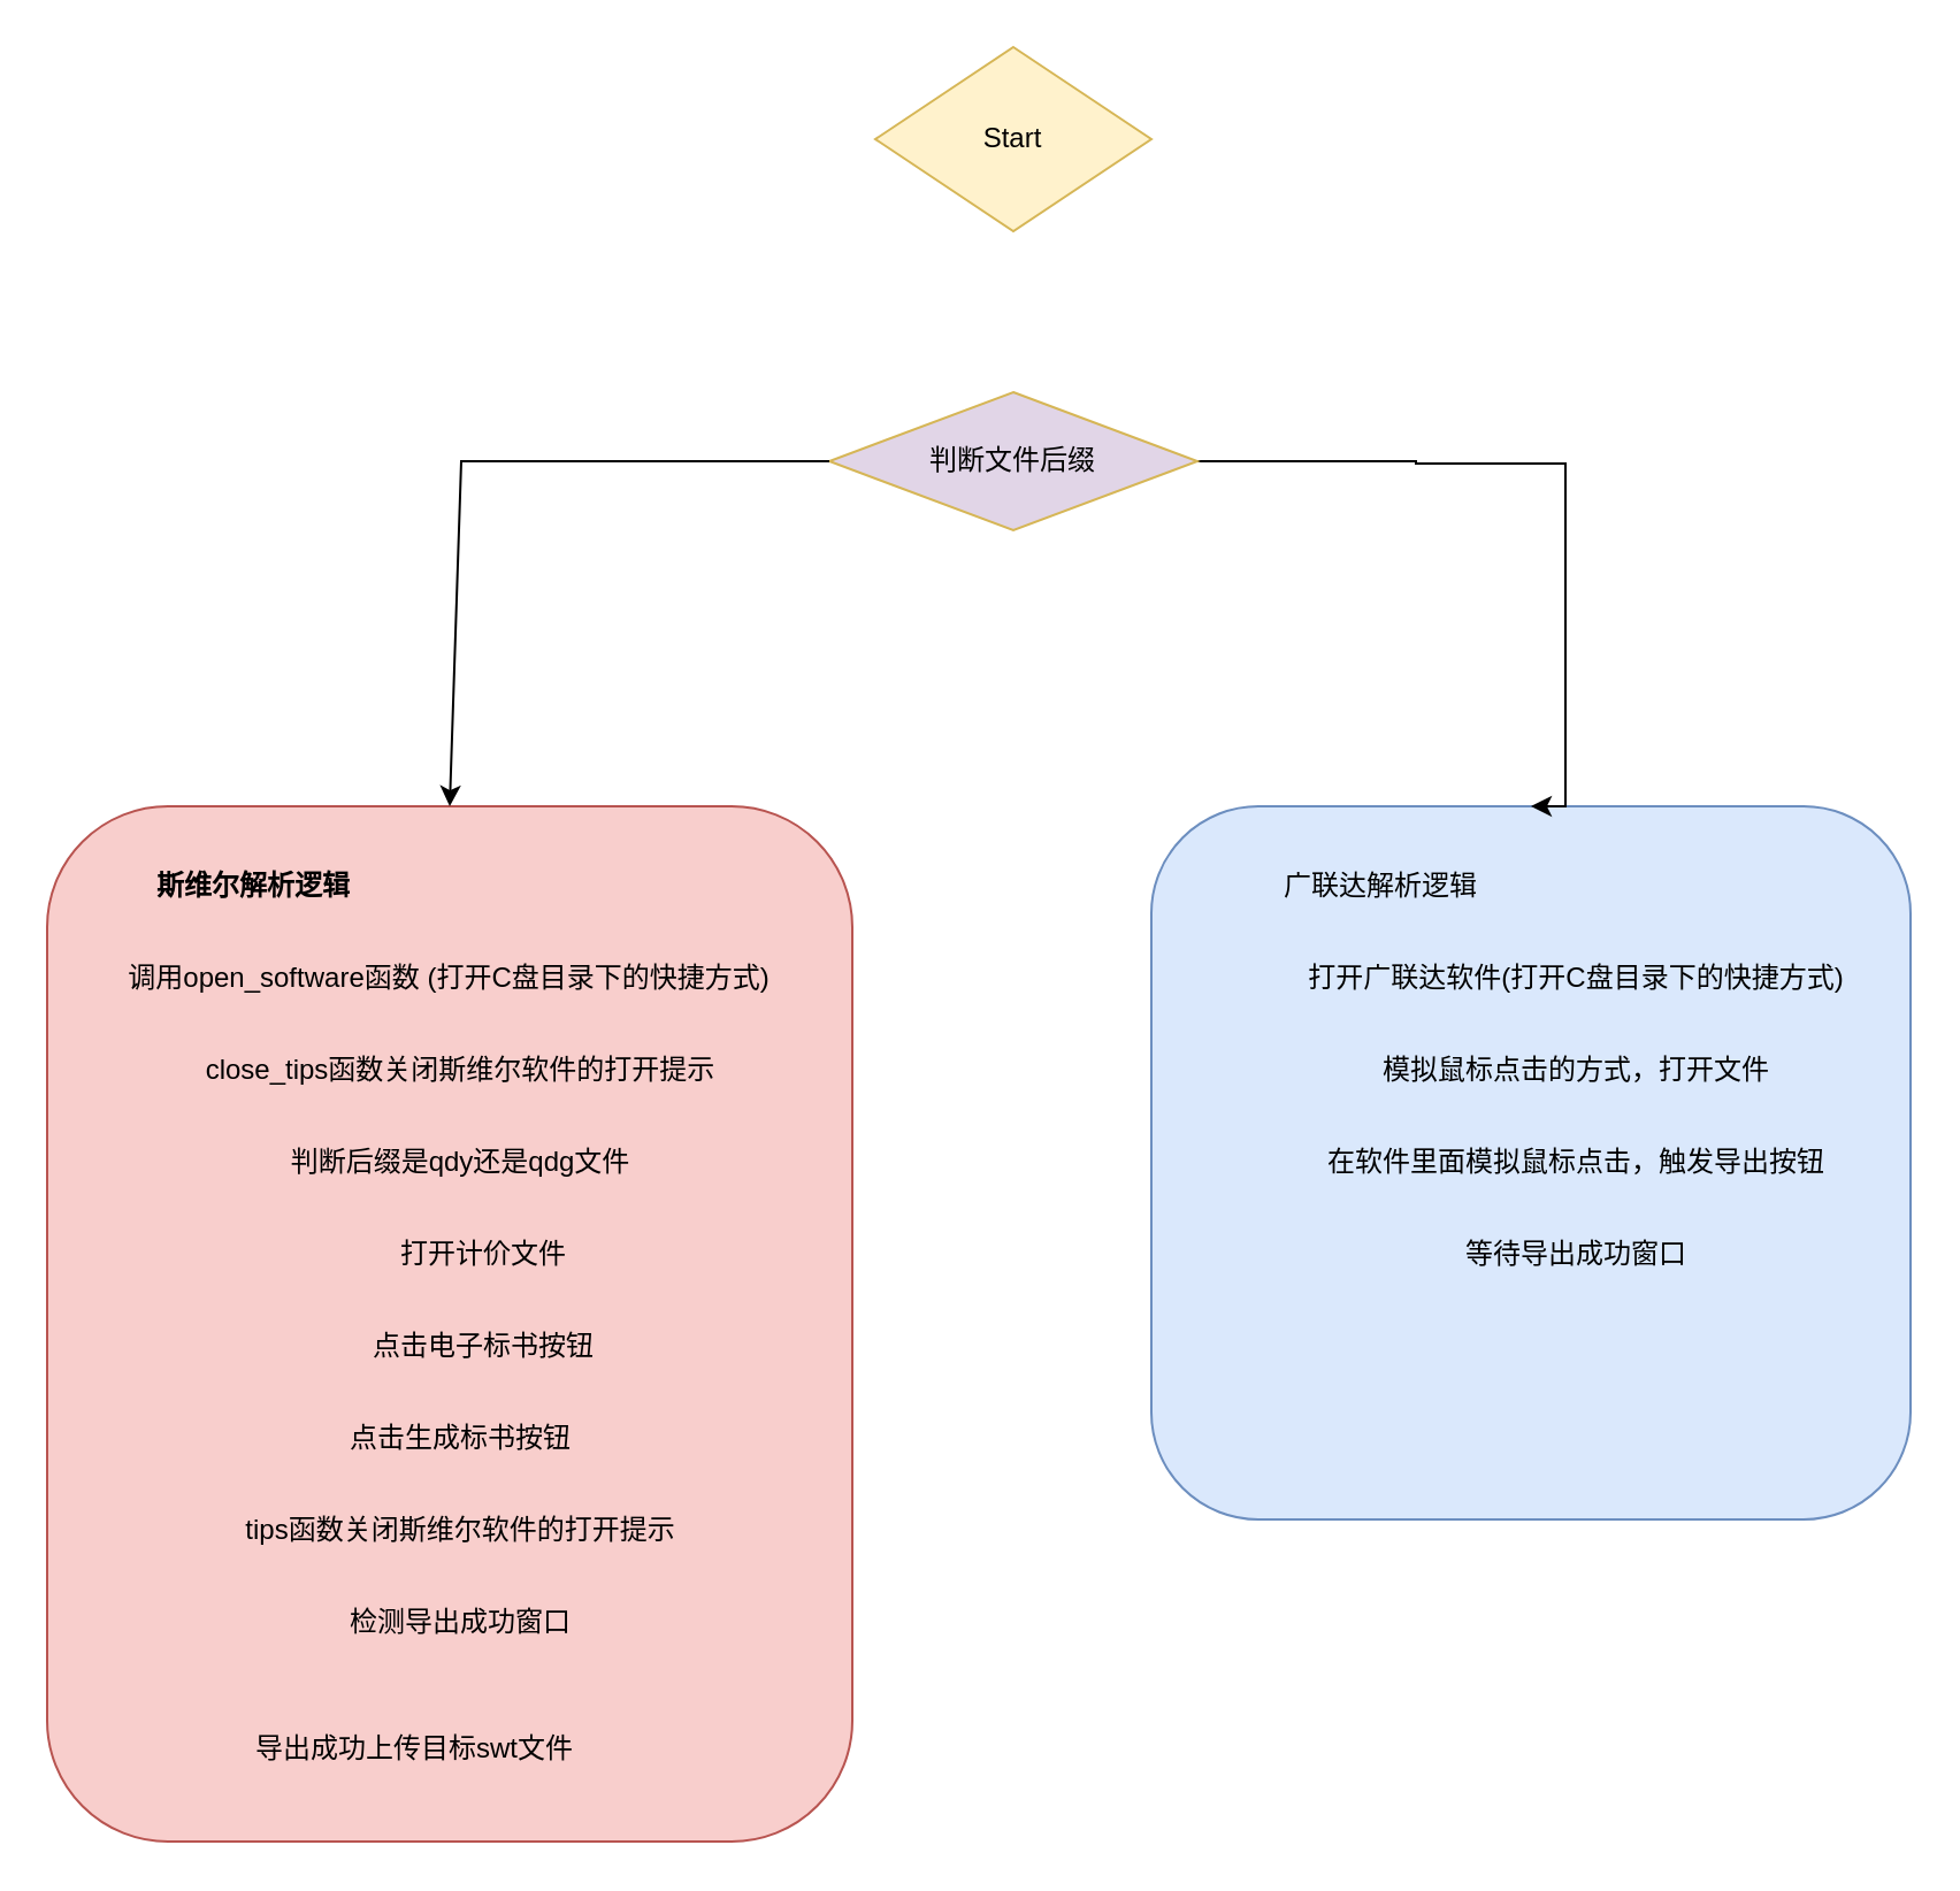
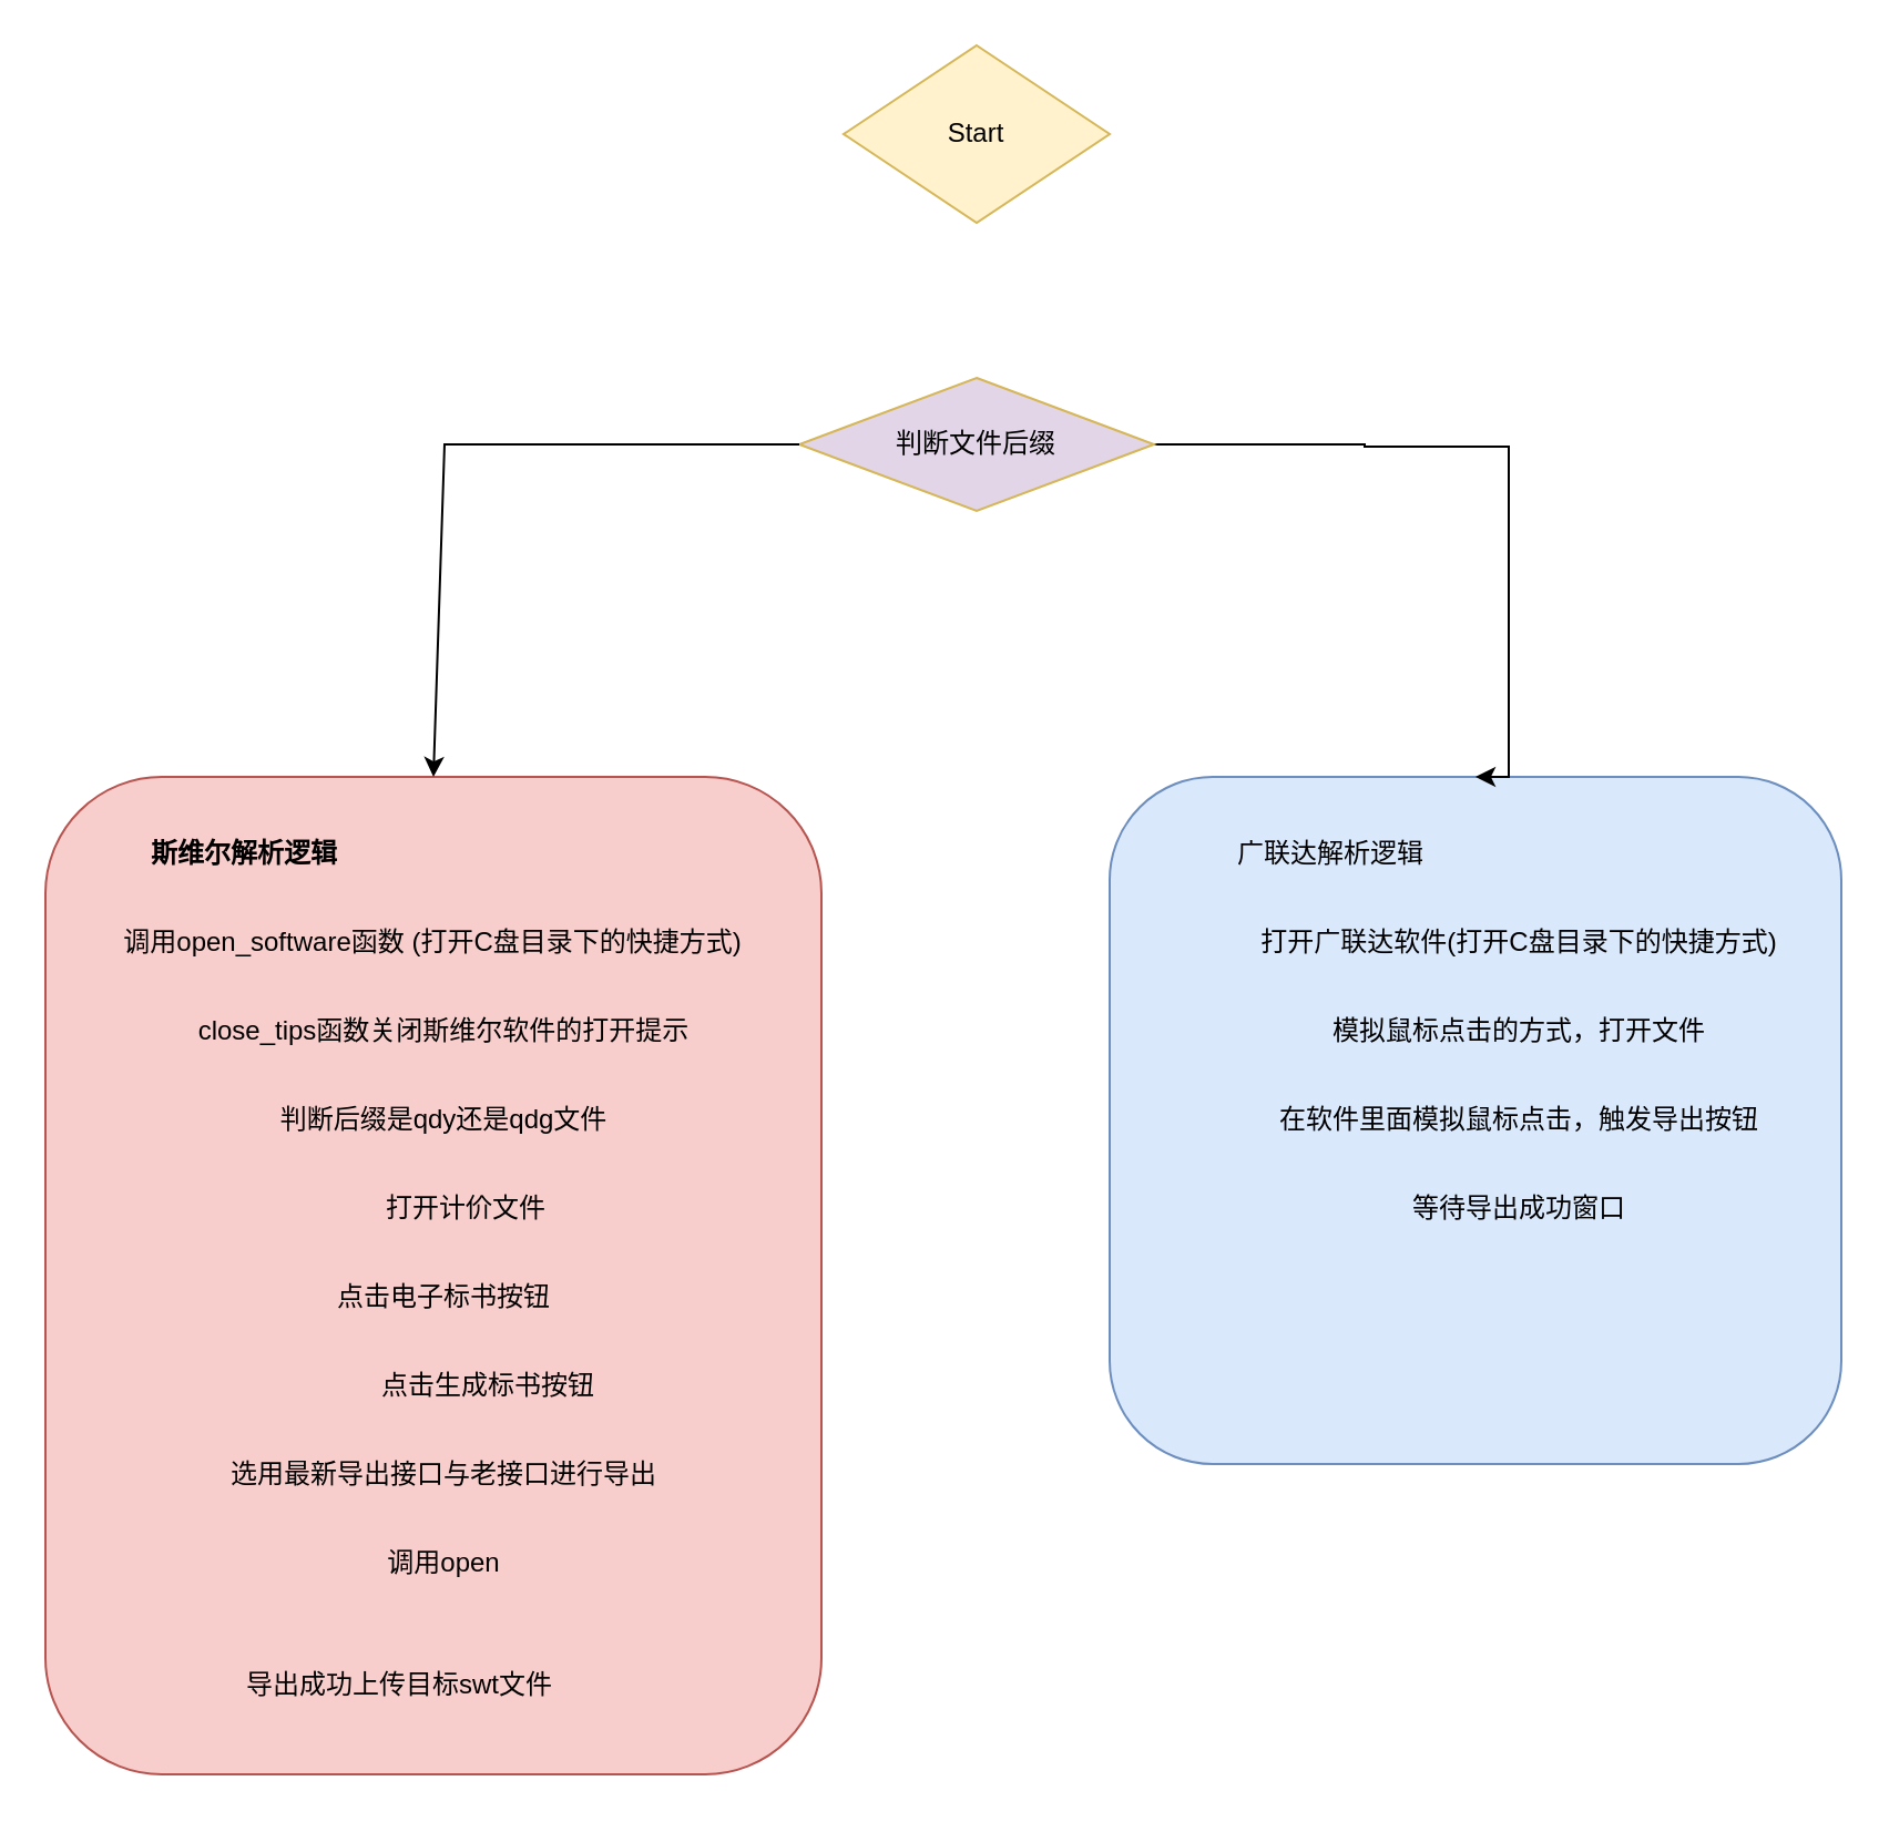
- <mxCell id="14" value="点击电子标书按钮" style="text;html=1;align=center;verticalAlign=middle;whiteSpace=wrap;rounded=0;" vertex="1" parent="1"><mxGeometry x="65" y="570" width="290" height="30" as="geometry" /></mxCell>
+ <mxCell id="14" value="点击电子标书按钮" style="text;html=1;align=center;verticalAlign=middle;whiteSpace=wrap;rounded=0;" vertex="1" parent="1"><mxGeometry x="55" y="570" width="290" height="30" as="geometry" /></mxCell>
- <mxCell id="15" value="点击生成标书按钮" style="text;html=1;align=center;verticalAlign=middle;whiteSpace=wrap;rounded=0;" vertex="1" parent="1"><mxGeometry x="55" y="610" width="290" height="30" as="geometry" /></mxCell>
+ <mxCell id="15" value="点击生成标书按钮" style="text;html=1;align=center;verticalAlign=middle;whiteSpace=wrap;rounded=0;" vertex="1" parent="1"><mxGeometry x="75" y="610" width="290" height="30" as="geometry" /></mxCell>
- <mxCell id="16" value="tips函数关闭斯维尔软件的打开提示" style="text;html=1;align=center;verticalAlign=middle;whiteSpace=wrap;rounded=0;" vertex="1" parent="1"><mxGeometry x="55" y="650" width="290" height="30" as="geometry" /></mxCell>
+ <mxCell id="16" value="选用最新导出接口与老接口进行导出" style="text;html=1;align=center;verticalAlign=middle;whiteSpace=wrap;rounded=0;" vertex="1" parent="1"><mxGeometry x="55" y="650" width="290" height="30" as="geometry" /></mxCell>
- <mxCell id="17" value="检测导出成功窗口" style="text;html=1;align=center;verticalAlign=middle;whiteSpace=wrap;rounded=0;" vertex="1" parent="1"><mxGeometry x="55" y="690" width="290" height="30" as="geometry" /></mxCell>
+ <mxCell id="17" value="调用open" style="text;html=1;align=center;verticalAlign=middle;whiteSpace=wrap;rounded=0;" vertex="1" parent="1"><mxGeometry x="55" y="690" width="290" height="30" as="geometry" /></mxCell>
